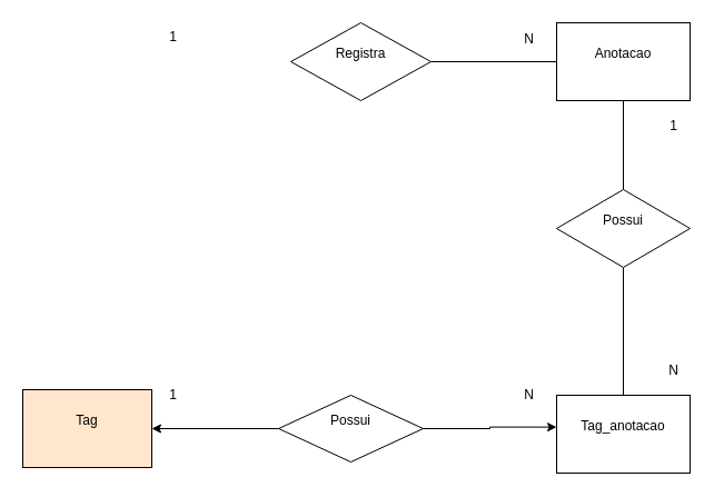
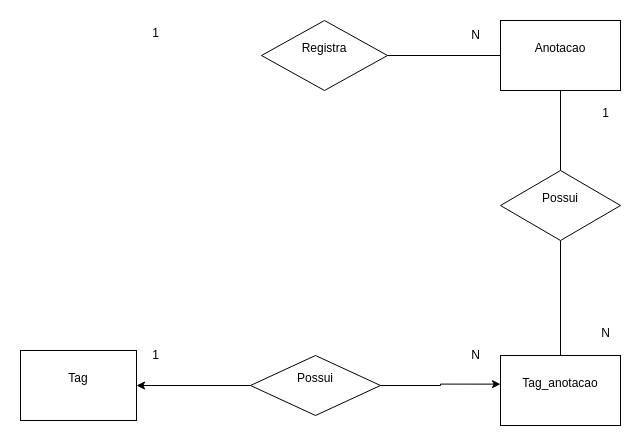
- <mxCell id="2" value="Tag&lt;div&gt;&lt;br&gt;&lt;/div&gt;" style="whiteSpace=wrap;html=1;align=center;fillColor=#ffe6cc;" parent="1" vertex="1"><mxGeometry x="20" y="350" width="116" height="70" as="geometry" /></mxCell>
+ <mxCell id="2" value="Tag&lt;div&gt;&lt;br&gt;&lt;/div&gt;" style="whiteSpace=wrap;html=1;align=center;" parent="1" vertex="1"><mxGeometry x="20" y="350" width="116" height="70" as="geometry" /></mxCell>
